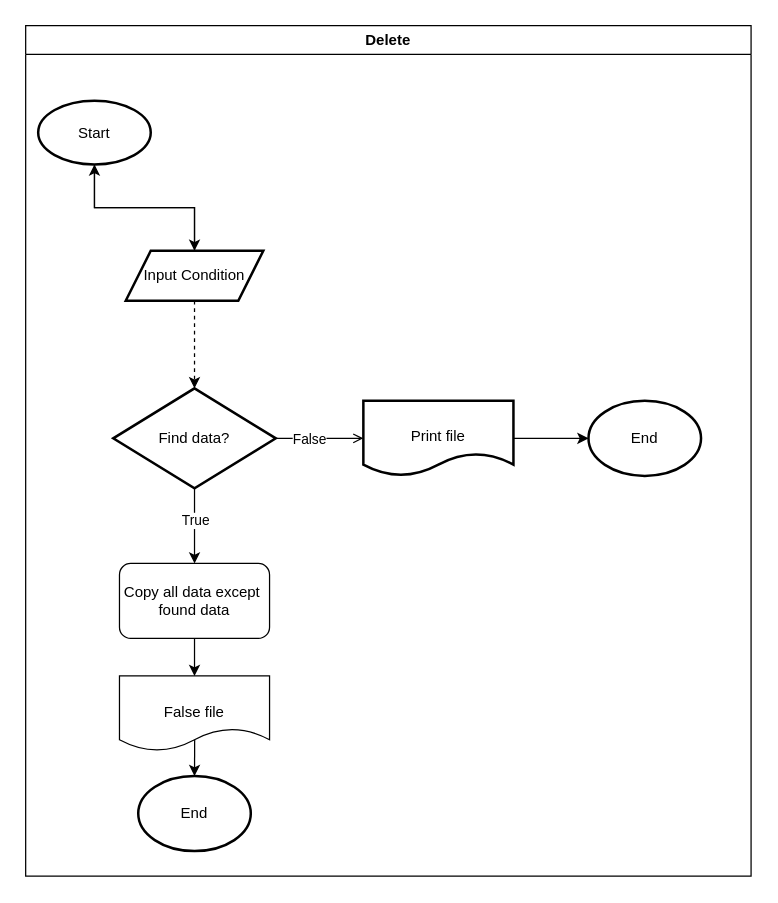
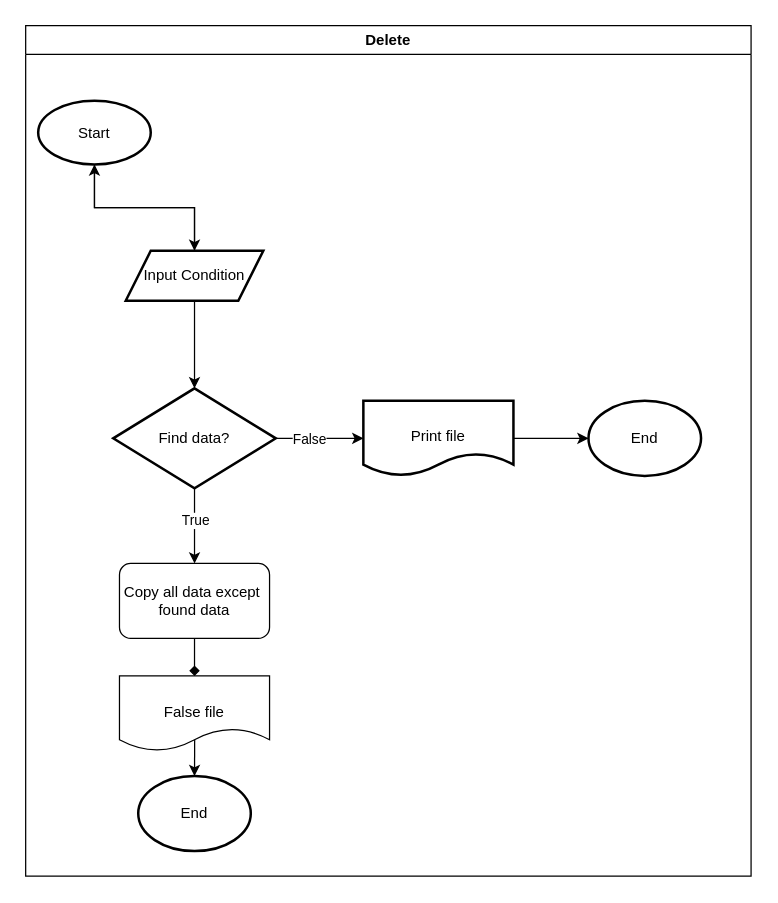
- <mxCell id="6" style="edgeStyle=orthogonalEdgeStyle;rounded=0;orthogonalLoop=1;jettySize=auto;html=1;entryX=0.5;entryY=0;entryDx=0;entryDy=0;exitX=0.5;exitY=1;exitDx=0;exitDy=0;dashed=1;" parent="2" source="7" target="12" edge="1"><mxGeometry relative="1" as="geometry" /></mxCell>
+ <mxCell id="6" style="edgeStyle=orthogonalEdgeStyle;rounded=0;orthogonalLoop=1;jettySize=auto;html=1;entryX=0.5;entryY=0;entryDx=0;entryDy=0;exitX=0.5;exitY=1;exitDx=0;exitDy=0;" parent="2" source="7" target="12" edge="1"><mxGeometry relative="1" as="geometry" /></mxCell>
- <mxCell id="8" value="" style="edgeStyle=orthogonalEdgeStyle;rounded=0;orthogonalLoop=1;jettySize=auto;html=1;exitX=1;exitY=0.5;exitDx=0;exitDy=0;entryX=0;entryY=0.5;entryDx=0;entryDy=0;endArrow=open;" parent="2" source="12" target="14" edge="1"><mxGeometry relative="1" as="geometry" /></mxCell>
+ <mxCell id="8" value="" style="edgeStyle=orthogonalEdgeStyle;rounded=0;orthogonalLoop=1;jettySize=auto;html=1;exitX=1;exitY=0.5;exitDx=0;exitDy=0;entryX=0;entryY=0.5;entryDx=0;entryDy=0;" parent="2" source="12" target="14" edge="1"><mxGeometry relative="1" as="geometry" /></mxCell>
- <mxCell id="19" style="edgeStyle=orthogonalEdgeStyle;rounded=0;orthogonalLoop=1;jettySize=auto;html=1;entryX=0.5;entryY=0;entryDx=0;entryDy=0;exitX=0.5;exitY=1;exitDx=0;exitDy=0;" parent="2" source="16" target="18" edge="1"><mxGeometry relative="1" as="geometry"><mxPoint x="135" y="630" as="targetPoint" /><mxPoint x="135" y="590" as="sourcePoint" /></mxGeometry></mxCell>
+ <mxCell id="19" style="edgeStyle=orthogonalEdgeStyle;rounded=0;orthogonalLoop=1;jettySize=auto;html=1;entryX=0.5;entryY=0;entryDx=0;entryDy=0;exitX=0.5;exitY=1;exitDx=0;exitDy=0;endArrow=diamond;" parent="2" source="16" target="18" edge="1"><mxGeometry relative="1" as="geometry"><mxPoint x="135" y="630" as="targetPoint" /><mxPoint x="135" y="590" as="sourcePoint" /></mxGeometry></mxCell>
